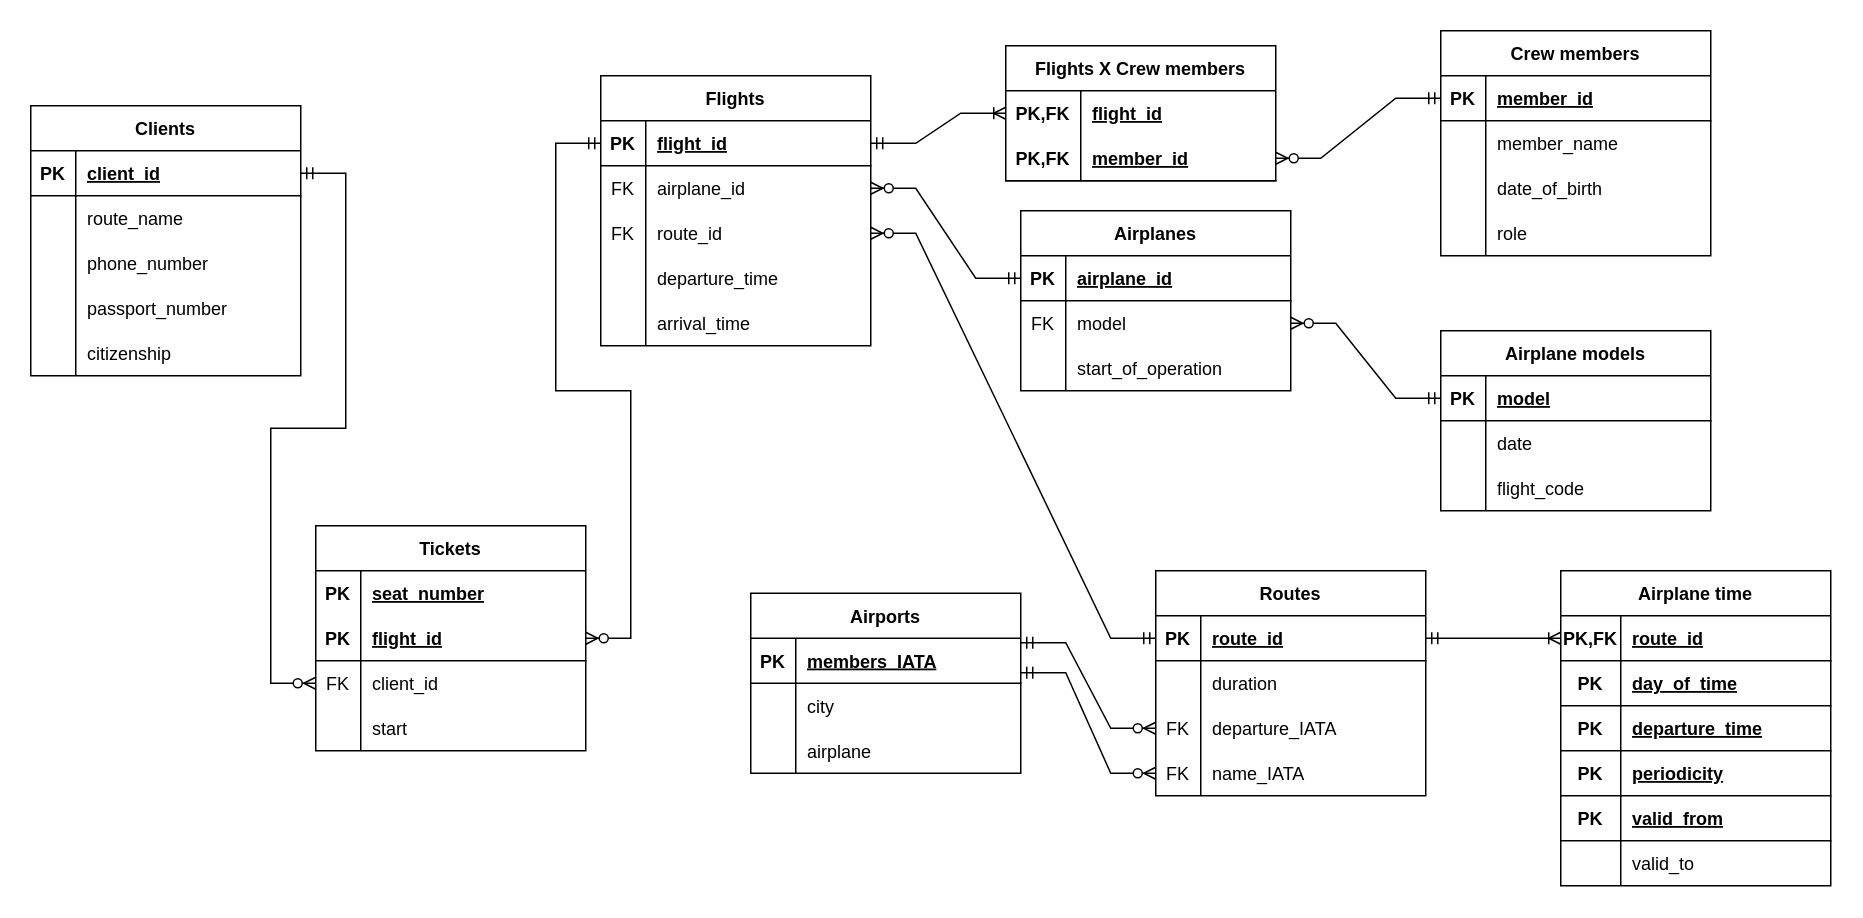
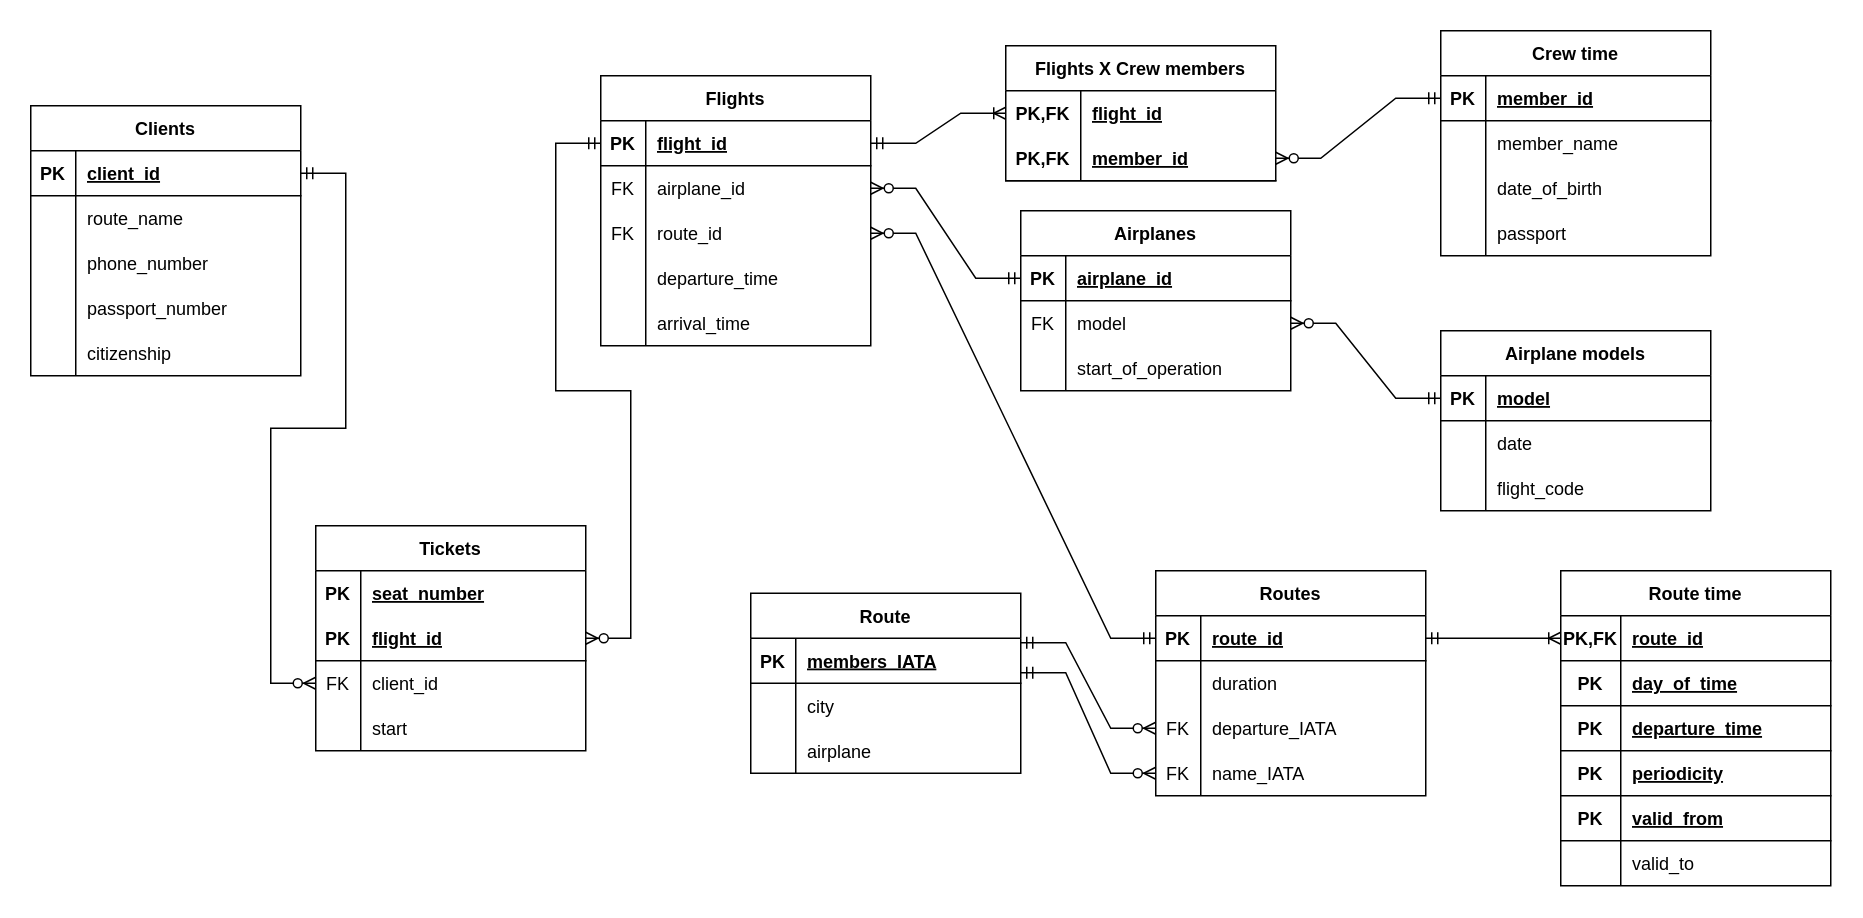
- <mxCell id="67" value="Crew members" style="shape=table;startSize=30;container=1;collapsible=1;childLayout=tableLayout;fixedRows=1;rowLines=0;fontStyle=1;align=center;resizeLast=1;" parent="1" vertex="1"><mxGeometry x="960" y="20" width="180" height="150" as="geometry" /></mxCell>
+ <mxCell id="67" value="Crew time" style="shape=table;startSize=30;container=1;collapsible=1;childLayout=tableLayout;fixedRows=1;rowLines=0;fontStyle=1;align=center;resizeLast=1;" parent="1" vertex="1"><mxGeometry x="960" y="20" width="180" height="150" as="geometry" /></mxCell>
- <mxCell id="79" value="role" style="shape=partialRectangle;connectable=0;fillColor=none;top=0;left=0;bottom=0;right=0;align=left;spacingLeft=6;overflow=hidden;" parent="77" vertex="1"><mxGeometry x="30" width="150" height="30" as="geometry"><mxRectangle width="150" height="30" as="alternateBounds" /></mxGeometry></mxCell>
+ <mxCell id="79" value="passport" style="shape=partialRectangle;connectable=0;fillColor=none;top=0;left=0;bottom=0;right=0;align=left;spacingLeft=6;overflow=hidden;" parent="77" vertex="1"><mxGeometry x="30" width="150" height="30" as="geometry"><mxRectangle width="150" height="30" as="alternateBounds" /></mxGeometry></mxCell>
- <mxCell id="100" value="Airplane time" style="shape=table;startSize=30;container=1;collapsible=1;childLayout=tableLayout;fixedRows=1;rowLines=0;fontStyle=1;align=center;resizeLast=1;" parent="1" vertex="1"><mxGeometry x="1040" y="380" width="180" height="210" as="geometry" /></mxCell>
+ <mxCell id="100" value="Route time" style="shape=table;startSize=30;container=1;collapsible=1;childLayout=tableLayout;fixedRows=1;rowLines=0;fontStyle=1;align=center;resizeLast=1;" parent="1" vertex="1"><mxGeometry x="1040" y="380" width="180" height="210" as="geometry" /></mxCell>
- <mxCell id="2" value="Airports" style="shape=table;startSize=30;container=1;collapsible=1;childLayout=tableLayout;fixedRows=1;rowLines=0;fontStyle=1;align=center;resizeLast=1;" parent="1" vertex="1"><mxGeometry x="500" y="395" width="180" height="120" as="geometry"><mxRectangle x="80" y="80" width="80" height="30" as="alternateBounds" /></mxGeometry></mxCell>
+ <mxCell id="2" value="Route" style="shape=table;startSize=30;container=1;collapsible=1;childLayout=tableLayout;fixedRows=1;rowLines=0;fontStyle=1;align=center;resizeLast=1;" parent="1" vertex="1"><mxGeometry x="500" y="395" width="180" height="120" as="geometry"><mxRectangle x="80" y="80" width="80" height="30" as="alternateBounds" /></mxGeometry></mxCell>
